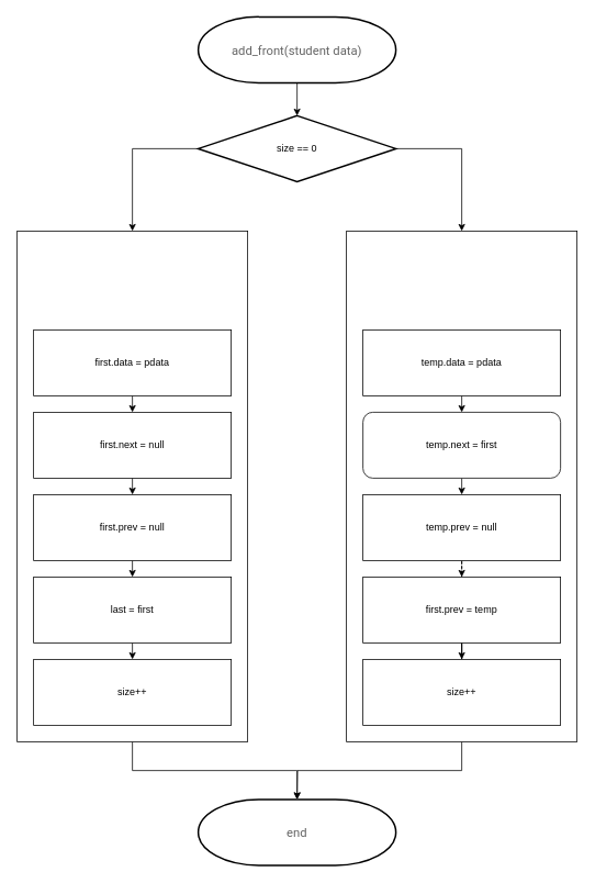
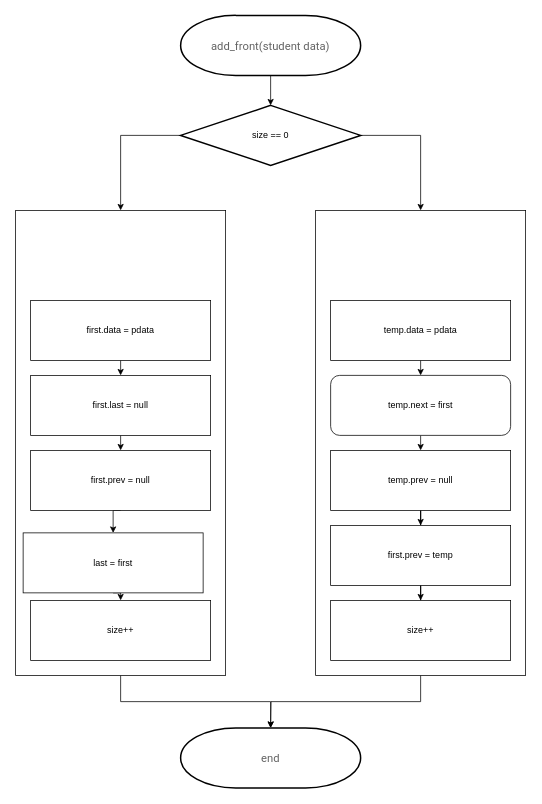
- <mxCell id="12" value="first.next = null" style="rounded=0;whiteSpace=wrap;html=1;" vertex="1" parent="1"><mxGeometry x="40" y="500" width="240" height="80" as="geometry" /></mxCell>
+ <mxCell id="12" value="first.last = null" style="rounded=0;whiteSpace=wrap;html=1;" vertex="1" parent="1"><mxGeometry x="40" y="500" width="240" height="80" as="geometry" /></mxCell>
- <mxCell id="24" style="edgeStyle=orthogonalEdgeStyle;rounded=0;orthogonalLoop=1;jettySize=auto;html=1;exitX=0.5;exitY=1;exitDx=0;exitDy=0;dashed=1;" edge="1" parent="1" source="25" target="27"><mxGeometry relative="1" as="geometry" /></mxCell>
+ <mxCell id="24" style="edgeStyle=orthogonalEdgeStyle;rounded=0;orthogonalLoop=1;jettySize=auto;html=1;exitX=0.5;exitY=1;exitDx=0;exitDy=0;" edge="1" parent="1" source="25" target="27"><mxGeometry relative="1" as="geometry" /></mxCell>
- <mxCell id="16" value="last = first" style="rounded=0;whiteSpace=wrap;html=1;" vertex="1" parent="1"><mxGeometry x="40" y="700" width="240" height="80" as="geometry" /></mxCell>
+ <mxCell id="16" value="last = first" style="rounded=0;whiteSpace=wrap;html=1;" vertex="1" parent="1"><mxGeometry x="30" y="710" width="240" height="80" as="geometry" /></mxCell>
